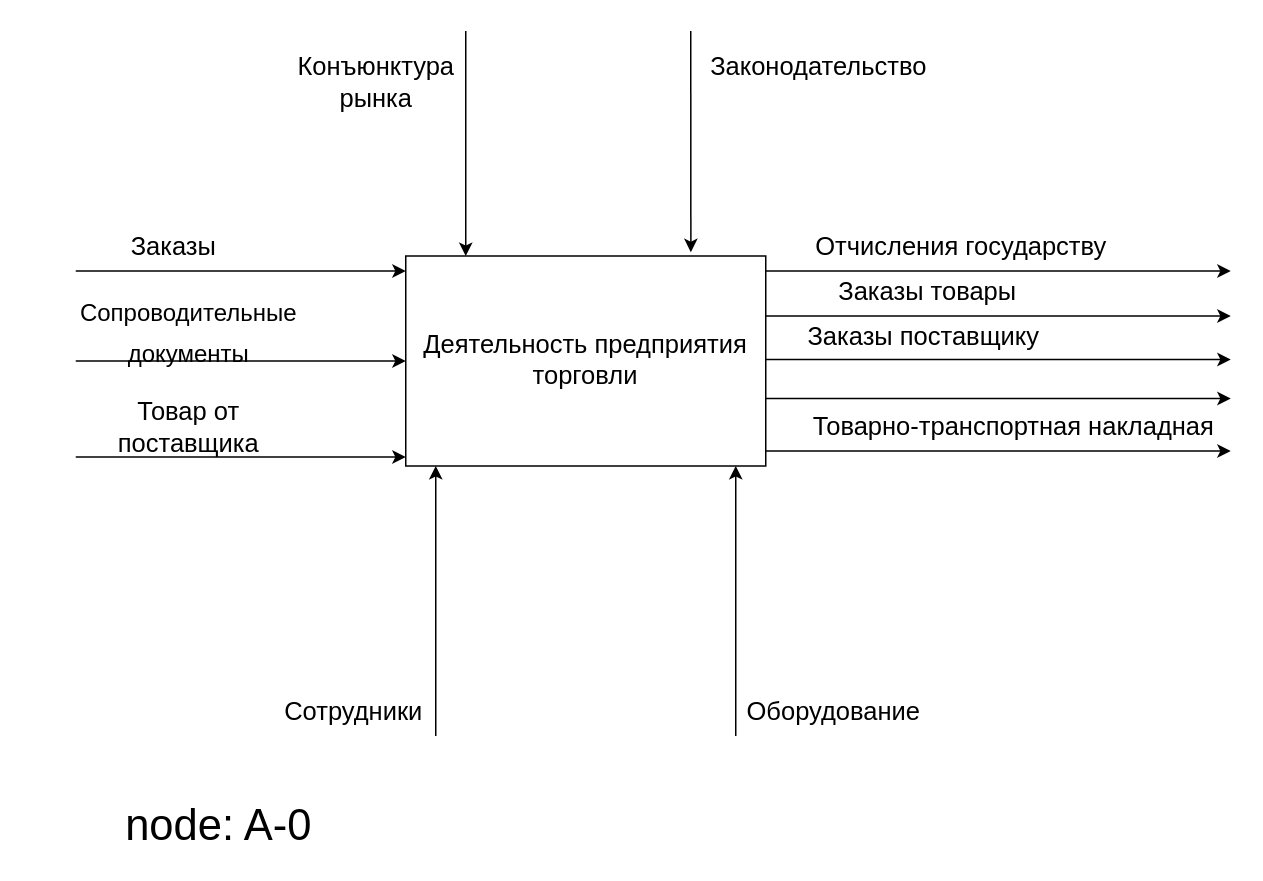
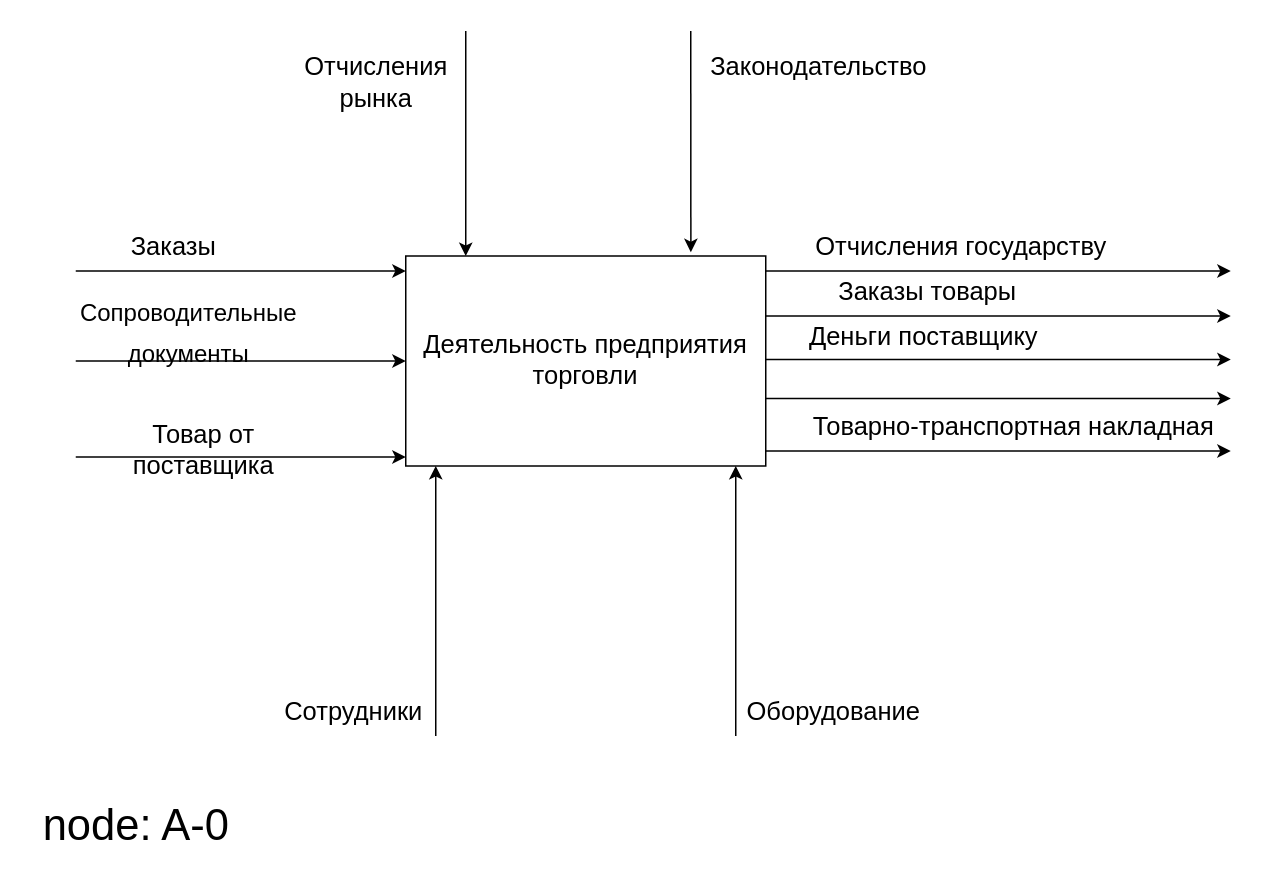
- <mxCell id="15" value="Конъюнктура&lt;br&gt;рынка" style="text;html=1;align=center;verticalAlign=middle;resizable=0;points=[];autosize=1;strokeColor=none;fillColor=none;fontSize=17;" vertex="1" parent="1"><mxGeometry x="190" y="30" width="120" height="50" as="geometry" /></mxCell>
+ <mxCell id="15" value="Отчисления&lt;br&gt;рынка" style="text;html=1;align=center;verticalAlign=middle;resizable=0;points=[];autosize=1;strokeColor=none;fillColor=none;fontSize=17;" vertex="1" parent="1"><mxGeometry x="190" y="30" width="120" height="50" as="geometry" /></mxCell>
- <mxCell id="18" value="Заказы поставщику" style="text;html=1;align=center;verticalAlign=middle;resizable=0;points=[];autosize=1;strokeColor=none;fillColor=none;fontSize=17;" vertex="1" parent="1"><mxGeometry x="530" y="210" width="170" height="30" as="geometry" /></mxCell>
+ <mxCell id="18" value="Деньги поставщику" style="text;html=1;align=center;verticalAlign=middle;resizable=0;points=[];autosize=1;strokeColor=none;fillColor=none;fontSize=17;" vertex="1" parent="1"><mxGeometry x="530" y="210" width="170" height="30" as="geometry" /></mxCell>
- <mxCell id="8" value="Товар от&lt;br&gt;поставщика" style="text;html=1;align=center;verticalAlign=middle;resizable=0;points=[];autosize=1;strokeColor=none;fillColor=none;fontSize=17;" vertex="1" parent="1"><mxGeometry x="70" y="260" width="110" height="50" as="geometry" /></mxCell>
+ <mxCell id="8" value="Товар от&lt;br&gt;поставщика" style="text;html=1;align=center;verticalAlign=middle;resizable=0;points=[];autosize=1;strokeColor=none;fillColor=none;fontSize=17;" vertex="1" parent="1"><mxGeometry x="80" y="275" width="110" height="50" as="geometry" /></mxCell>
- <mxCell id="26" value="&lt;font style=&quot;font-size: 29px&quot;&gt;&lt;font style=&quot;font-size: 29px&quot;&gt;node&lt;/font&gt;: A-0&lt;/font&gt;" style="text;html=1;align=center;verticalAlign=middle;resizable=0;points=[];autosize=1;strokeColor=none;fillColor=none;fontSize=17;" vertex="1" parent="1"><mxGeometry x="75" y="535" width="140" height="30" as="geometry" /></mxCell>
+ <mxCell id="26" value="&lt;font style=&quot;font-size: 29px&quot;&gt;&lt;font style=&quot;font-size: 29px&quot;&gt;node&lt;/font&gt;: A-0&lt;/font&gt;" style="text;html=1;align=center;verticalAlign=middle;resizable=0;points=[];autosize=1;strokeColor=none;fillColor=none;fontSize=17;" vertex="1" parent="1"><mxGeometry x="20" y="535" width="140" height="30" as="geometry" /></mxCell>
